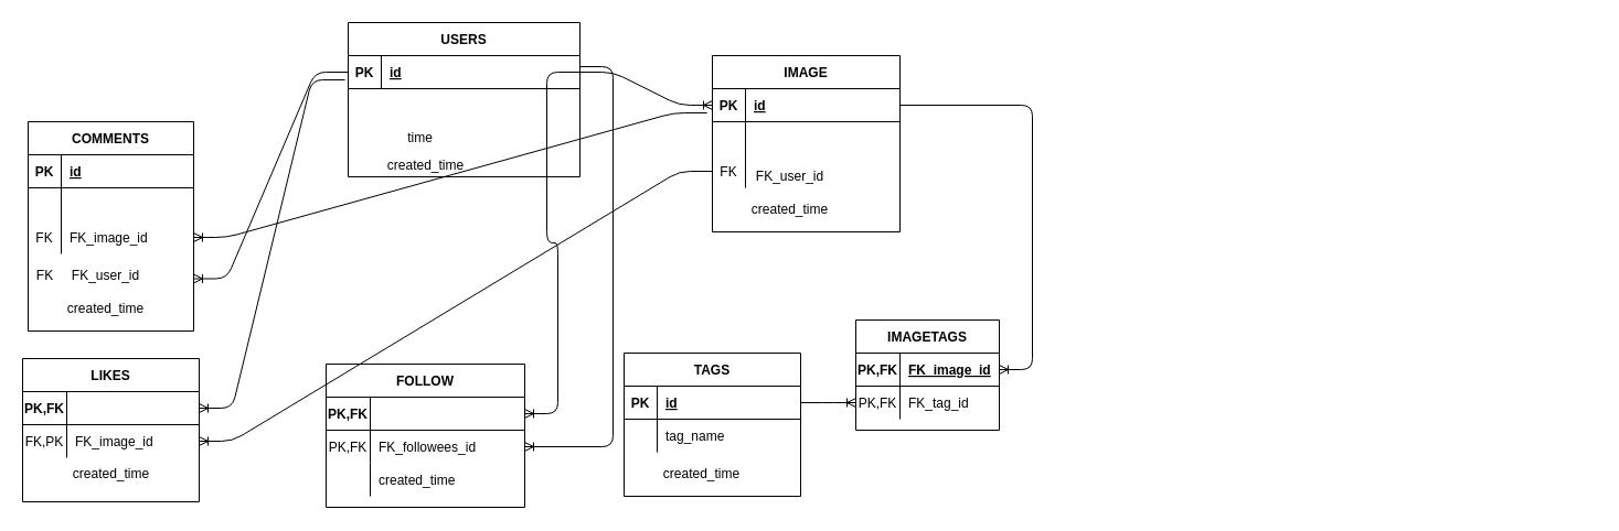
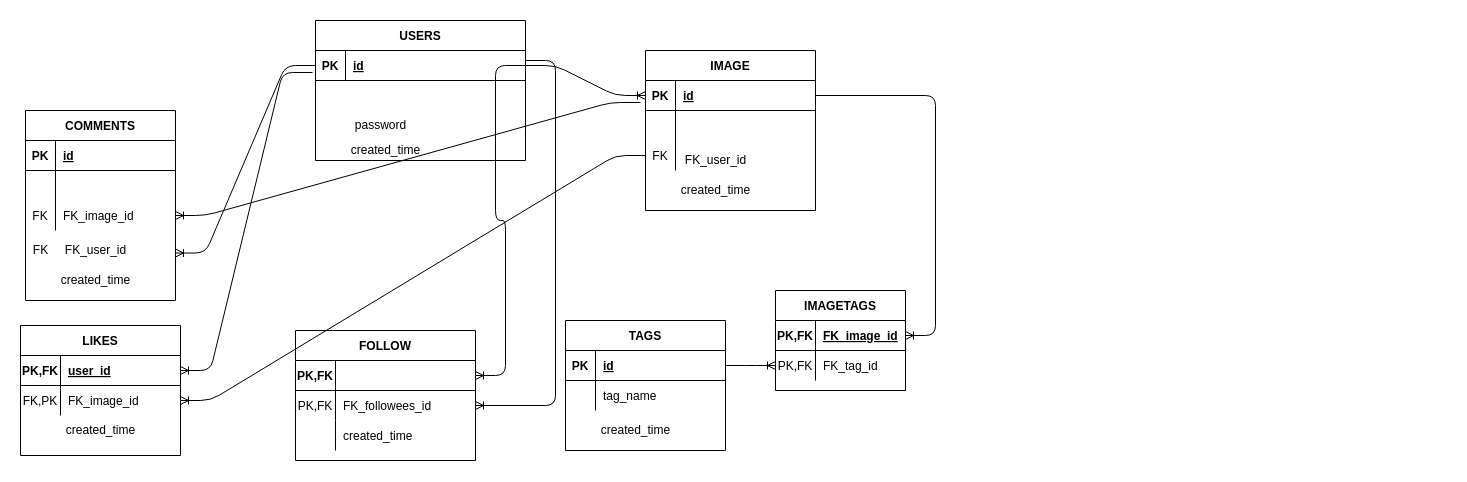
- <mxCell id="26" value="time" style="text;html=1;align=center;verticalAlign=middle;resizable=0;points=[];autosize=1;" parent="1" vertex="1"><mxGeometry x="345" y="115" width="70" height="20" as="geometry" /></mxCell>
+ <mxCell id="26" value="password" style="text;html=1;align=center;verticalAlign=middle;resizable=0;points=[];autosize=1;" parent="1" vertex="1"><mxGeometry x="345" y="115" width="70" height="20" as="geometry" /></mxCell>
+ <mxCell id="37" value="user_id" style="shape=partialRectangle;overflow=hidden;connectable=0;fillColor=none;top=0;left=0;bottom=0;right=0;align=left;spacingLeft=6;fontStyle=5;" parent="35" vertex="1"><mxGeometry x="40" width="120" height="30" as="geometry" /></mxCell>
